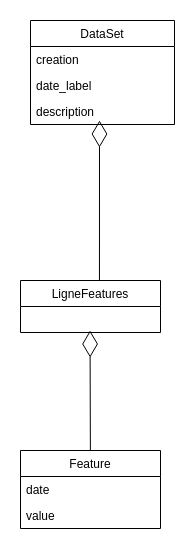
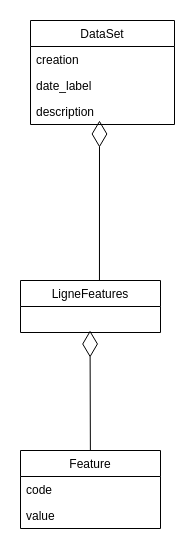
- <mxCell id="9" value="date" style="text;strokeColor=none;fillColor=none;align=left;verticalAlign=top;spacingLeft=4;spacingRight=4;overflow=hidden;rotatable=0;points=[[0,0.5],[1,0.5]];portConstraint=eastwest;" parent="8" vertex="1"><mxGeometry y="26" width="140" height="26" as="geometry" /></mxCell>
+ <mxCell id="9" value="code" style="text;strokeColor=none;fillColor=none;align=left;verticalAlign=top;spacingLeft=4;spacingRight=4;overflow=hidden;rotatable=0;points=[[0,0.5],[1,0.5]];portConstraint=eastwest;" parent="8" vertex="1"><mxGeometry y="26" width="140" height="26" as="geometry" /></mxCell>
